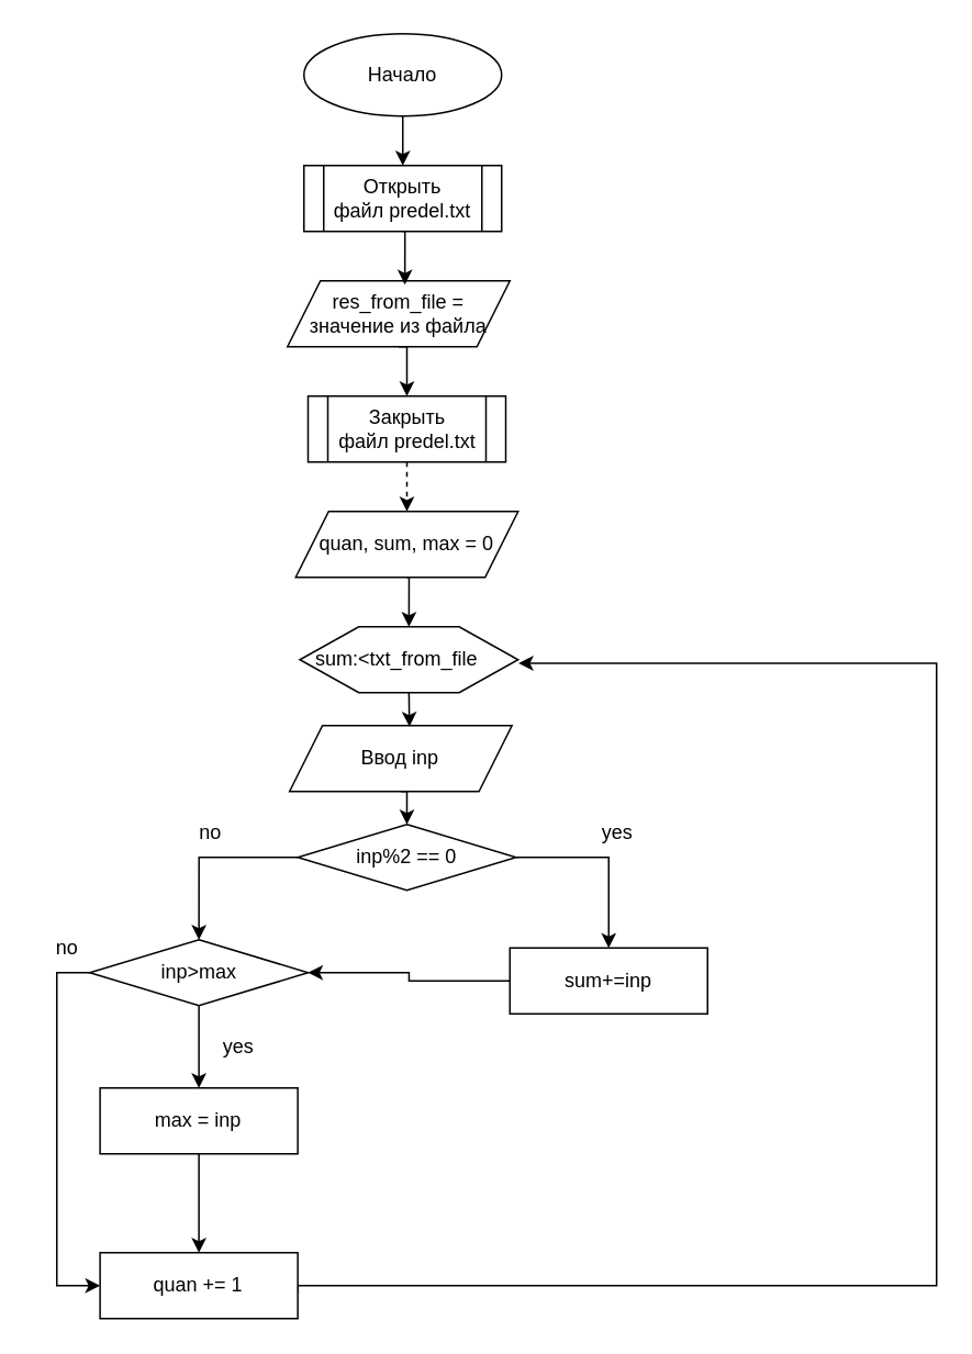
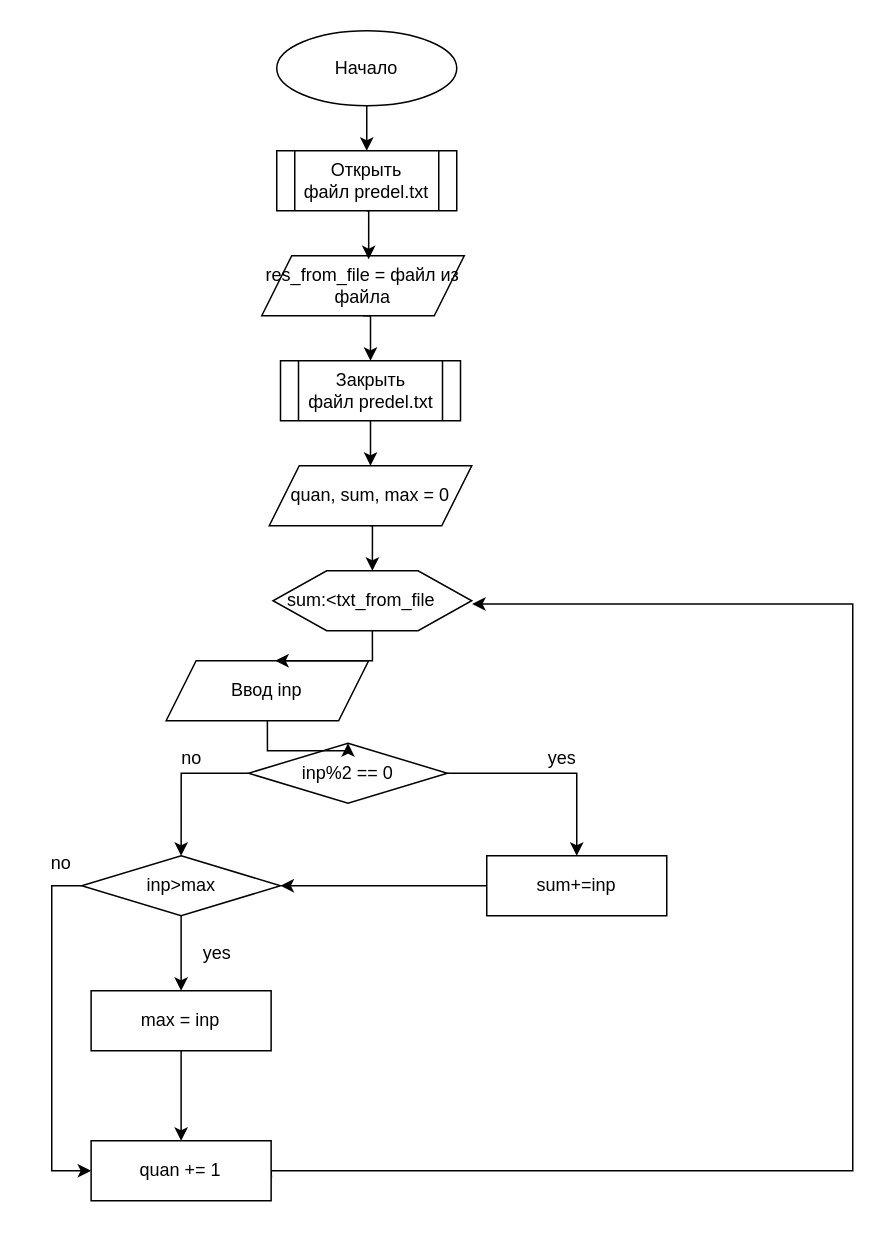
- <mxCell id="6" value="res_from_file = значение из файла" style="shape=parallelogram;perimeter=parallelogramPerimeter;whiteSpace=wrap;html=1;fixedSize=1;" vertex="1" parent="1"><mxGeometry x="174" y="170" width="135" height="40" as="geometry" /></mxCell>
+ <mxCell id="6" value="res_from_file = файл из файла" style="shape=parallelogram;perimeter=parallelogramPerimeter;whiteSpace=wrap;html=1;fixedSize=1;" vertex="1" parent="1"><mxGeometry x="174" y="170" width="135" height="40" as="geometry" /></mxCell>
- <mxCell id="7" style="edgeStyle=orthogonalEdgeStyle;rounded=0;orthogonalLoop=1;jettySize=auto;html=1;exitX=0.5;exitY=1;exitDx=0;exitDy=0;entryX=0.5;entryY=0;entryDx=0;entryDy=0;dashed=1;" edge="1" parent="1" source="8" target="10"><mxGeometry relative="1" as="geometry" /></mxCell>
+ <mxCell id="7" style="edgeStyle=orthogonalEdgeStyle;rounded=0;orthogonalLoop=1;jettySize=auto;html=1;exitX=0.5;exitY=1;exitDx=0;exitDy=0;entryX=0.5;entryY=0;entryDx=0;entryDy=0;" edge="1" parent="1" source="8" target="10"><mxGeometry relative="1" as="geometry" /></mxCell>
- <mxCell id="18" value="Ввод inp" style="shape=parallelogram;perimeter=parallelogramPerimeter;whiteSpace=wrap;html=1;fixedSize=1;" vertex="1" parent="1"><mxGeometry x="175.25" y="440" width="135" height="40" as="geometry" /></mxCell>
+ <mxCell id="18" value="Ввод inp" style="shape=parallelogram;perimeter=parallelogramPerimeter;whiteSpace=wrap;html=1;fixedSize=1;" vertex="1" parent="1"><mxGeometry x="110.25" y="440" width="135" height="40" as="geometry" /></mxCell>
- <mxCell id="16" value="inp%2 == 0" style="rhombus;whiteSpace=wrap;html=1;" vertex="1" parent="1"><mxGeometry x="180.25" y="500" width="132.5" height="40" as="geometry" /></mxCell>
+ <mxCell id="16" value="inp%2 == 0" style="rhombus;whiteSpace=wrap;html=1;" vertex="1" parent="1"><mxGeometry x="165.25" y="495" width="132.5" height="40" as="geometry" /></mxCell>
- <mxCell id="21" value="sum+=inp" style="rounded=0;whiteSpace=wrap;html=1;" vertex="1" parent="1"><mxGeometry x="309" y="575" width="120" height="40" as="geometry" /></mxCell>
+ <mxCell id="21" value="sum+=inp" style="rounded=0;whiteSpace=wrap;html=1;" vertex="1" parent="1"><mxGeometry x="324" y="570" width="120" height="40" as="geometry" /></mxCell>
